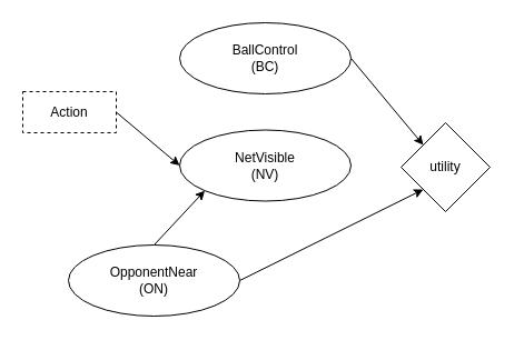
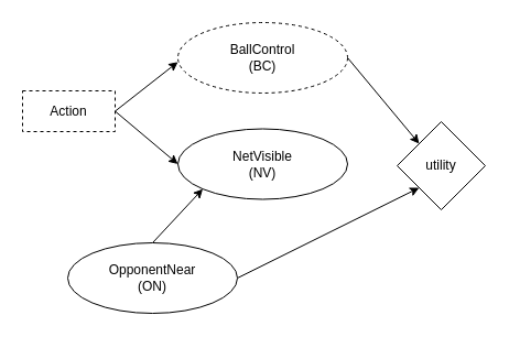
- <mxCell id="3" value="BallControl&lt;br&gt;(BC)" style="ellipse;whiteSpace=wrap;html=1;" vertex="1" parent="1"><mxGeometry x="161" y="20" width="154" height="64" as="geometry" /></mxCell>
+ <mxCell id="3" value="BallControl&lt;br&gt;(BC)" style="ellipse;whiteSpace=wrap;html=1;dashed=1;" vertex="1" parent="1"><mxGeometry x="161" y="20" width="154" height="64" as="geometry" /></mxCell>
+ <mxCell id="5" style="rounded=0;orthogonalLoop=1;jettySize=auto;html=1;exitX=1;exitY=0.5;exitDx=0;exitDy=0;entryX=0;entryY=0.559;entryDx=0;entryDy=0;entryPerimeter=0;" edge="1" parent="1" source="7" target="3"><mxGeometry relative="1" as="geometry" /></mxCell>
